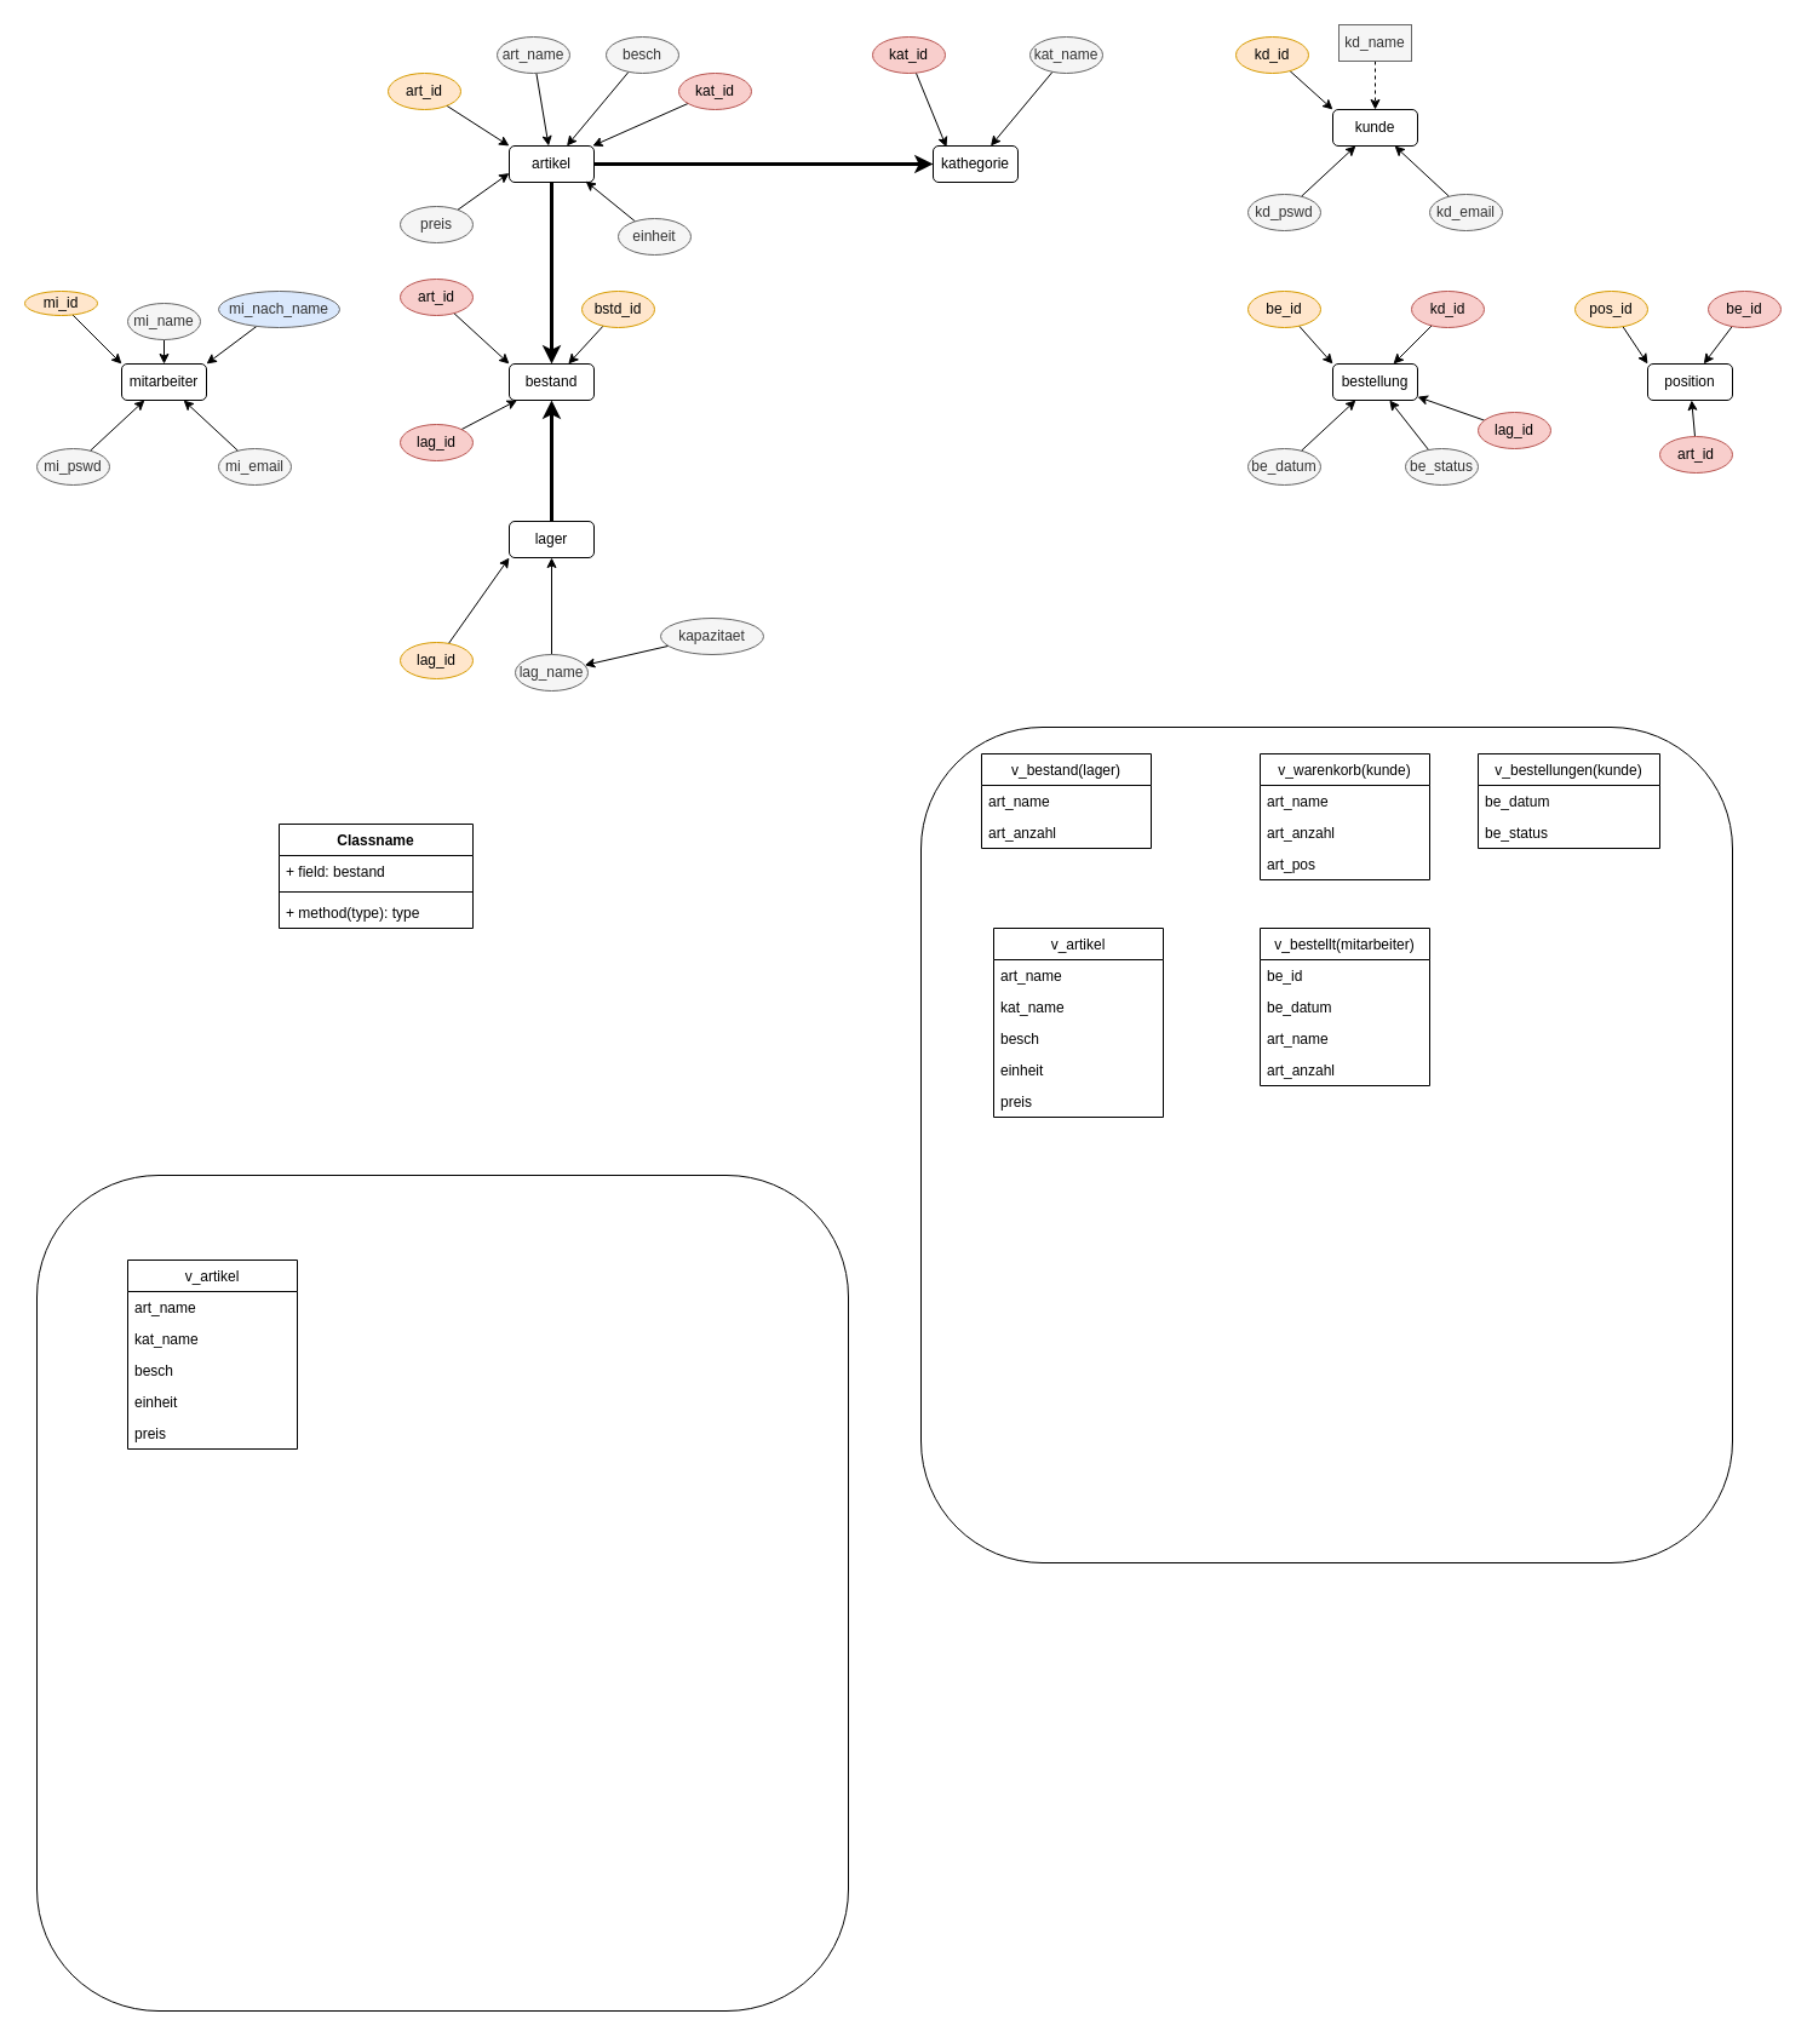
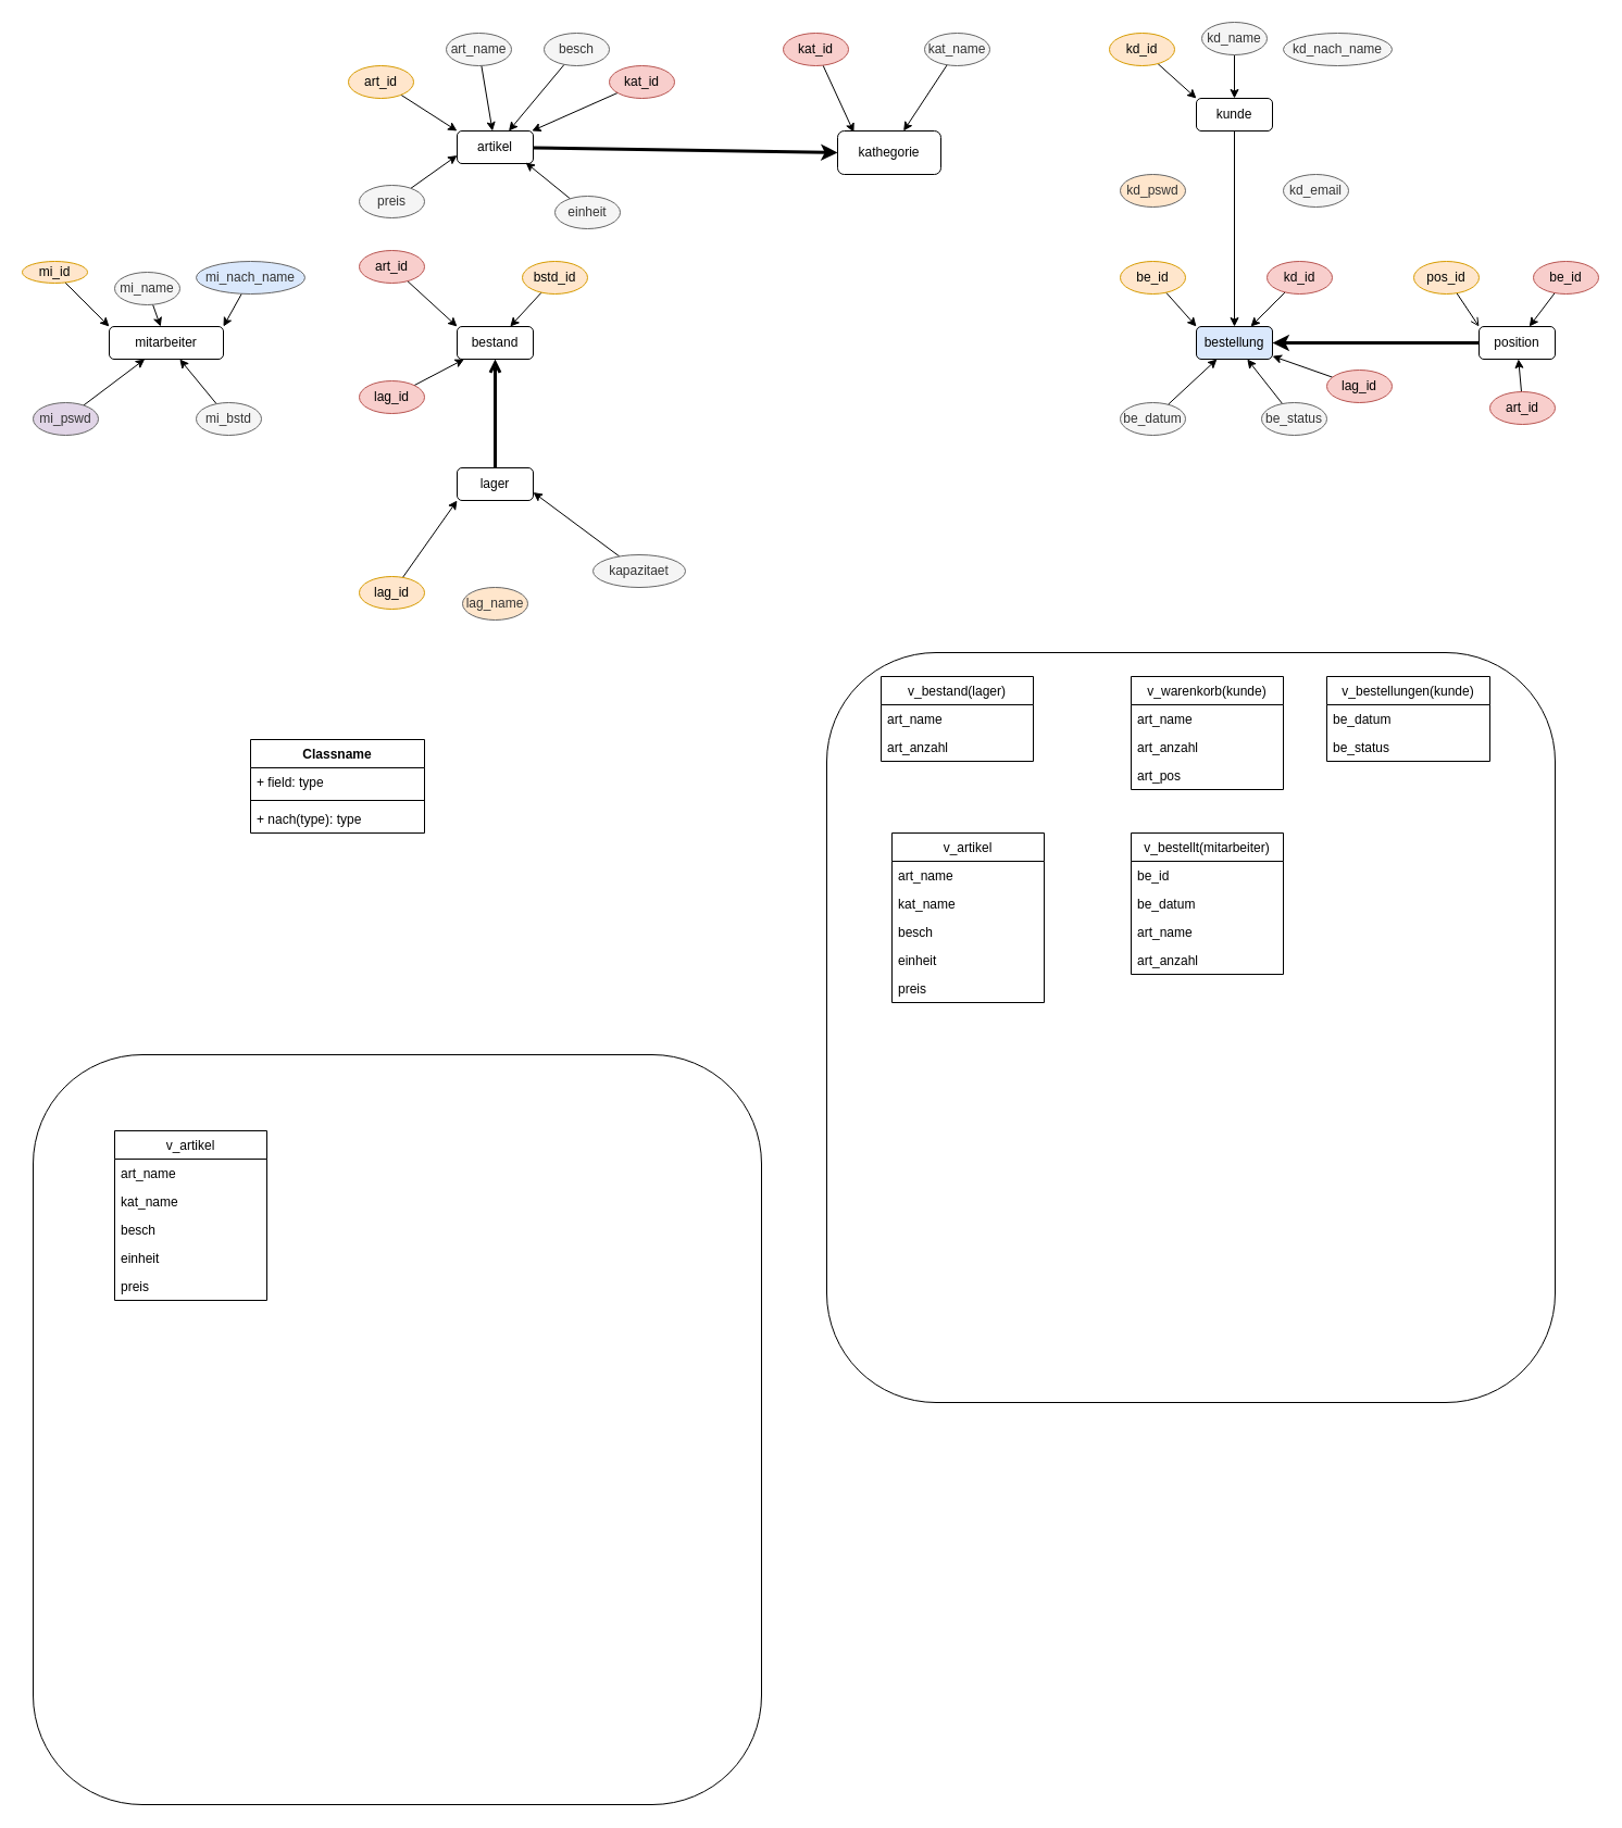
- <mxCell id="54" value="kd_name" style="whiteSpace=wrap;html=1;fillColor=#f5f5f5;strokeColor=#666666;fontColor=#333333;rounded=0;" vertex="1" parent="1"><mxGeometry x="1105" y="20" width="60" height="30" as="geometry" /></mxCell>
+ <mxCell id="54" value="kd_name" style="ellipse;whiteSpace=wrap;html=1;fillColor=#f5f5f5;strokeColor=#666666;fontColor=#333333;" vertex="1" parent="1"><mxGeometry x="1105" y="20" width="60" height="30" as="geometry" /></mxCell>
+ <mxCell id="55" value="kd_nach_name" style="ellipse;whiteSpace=wrap;html=1;fillColor=#f5f5f5;strokeColor=#666666;fontColor=#333333;" vertex="1" parent="1"><mxGeometry x="1180" y="30" width="100" height="30" as="geometry" /></mxCell>
- <mxCell id="53" value="" style="edgeStyle=none;rounded=0;orthogonalLoop=1;jettySize=auto;html=1;dashed=1;" edge="1" parent="1" source="54" target="50"><mxGeometry relative="1" as="geometry" /></mxCell>
+ <mxCell id="53" value="" style="edgeStyle=none;rounded=0;orthogonalLoop=1;jettySize=auto;html=1;" edge="1" parent="1" source="54" target="50"><mxGeometry relative="1" as="geometry" /></mxCell>
- <mxCell id="18" value="kathegorie" style="rounded=1;whiteSpace=wrap;html=1;" vertex="1" parent="1"><mxGeometry x="770" y="120" width="70" height="30" as="geometry" /></mxCell>
+ <mxCell id="18" value="kathegorie" style="rounded=1;whiteSpace=wrap;html=1;" vertex="1" parent="1"><mxGeometry x="770" y="120" width="95" height="40" as="geometry" /></mxCell>
- <mxCell id="58" style="edgeStyle=none;rounded=0;orthogonalLoop=1;jettySize=auto;html=1;" edge="1" parent="1" source="59" target="50"><mxGeometry relative="1" as="geometry" /></mxCell>
- <mxCell id="56" style="edgeStyle=none;rounded=0;orthogonalLoop=1;jettySize=auto;html=1;" edge="1" parent="1" source="57" target="50"><mxGeometry relative="1" as="geometry" /></mxCell>
- <mxCell id="59" value="kd_pswd" style="ellipse;whiteSpace=wrap;html=1;fillColor=#f5f5f5;fontColor=#333333;strokeColor=#666666;" vertex="1" parent="1"><mxGeometry x="1030" y="160" width="60" height="30" as="geometry" /></mxCell>
+ <mxCell id="59" value="kd_pswd" style="ellipse;whiteSpace=wrap;html=1;fillColor=#ffe6cc;fontColor=#333333;strokeColor=#666666;" vertex="1" parent="1"><mxGeometry x="1030" y="160" width="60" height="30" as="geometry" /></mxCell>
+ <mxCell id="49" style="edgeStyle=none;rounded=0;orthogonalLoop=1;jettySize=auto;html=1;entryX=0.5;entryY=0;entryDx=0;entryDy=0;" edge="1" parent="1" source="50" target="38"><mxGeometry relative="1" as="geometry" /></mxCell>
- <mxCell id="4" style="edgeStyle=none;rounded=0;orthogonalLoop=1;jettySize=auto;html=1;entryX=0.5;entryY=0;entryDx=0;entryDy=0;strokeWidth=3;" edge="1" parent="1" source="5" target="31"><mxGeometry relative="1" as="geometry" /></mxCell>
- <mxCell id="62" style="rounded=0;orthogonalLoop=1;jettySize=auto;html=1;entryX=0;entryY=0;entryDx=0;entryDy=0;" edge="1" parent="1" source="63" target="61"><mxGeometry relative="1" as="geometry" /></mxCell>
+ <mxCell id="62" style="rounded=0;orthogonalLoop=1;jettySize=auto;html=1;entryX=0;entryY=0;entryDx=0;entryDy=0;endArrow=open;" edge="1" parent="1" source="63" target="61"><mxGeometry relative="1" as="geometry" /></mxCell>
- <mxCell id="68" value="mitarbeiter" style="rounded=1;whiteSpace=wrap;html=1;" vertex="1" parent="1"><mxGeometry x="100" y="300" width="70" height="30" as="geometry" /></mxCell>
+ <mxCell id="68" value="mitarbeiter" style="rounded=1;whiteSpace=wrap;html=1;" vertex="1" parent="1"><mxGeometry x="100" y="300" width="105" height="30" as="geometry" /></mxCell>
- <mxCell id="38" value="bestellung" style="rounded=1;whiteSpace=wrap;html=1;" vertex="1" parent="1"><mxGeometry x="1100" y="300" width="70" height="30" as="geometry" /></mxCell>
+ <mxCell id="38" value="bestellung" style="rounded=1;whiteSpace=wrap;html=1;fillColor=#dae8fc;" vertex="1" parent="1"><mxGeometry x="1100" y="300" width="70" height="30" as="geometry" /></mxCell>
+ <mxCell id="60" style="edgeStyle=none;rounded=0;orthogonalLoop=1;jettySize=auto;html=1;entryX=1;entryY=0.5;entryDx=0;entryDy=0;strokeWidth=3;" edge="1" parent="1" source="61" target="38"><mxGeometry relative="1" as="geometry" /></mxCell>
- <mxCell id="23" style="edgeStyle=none;rounded=0;orthogonalLoop=1;jettySize=auto;html=1;entryX=0.5;entryY=1;entryDx=0;entryDy=0;strokeWidth=3;" edge="1" parent="1" source="24" target="31"><mxGeometry relative="1" as="geometry" /></mxCell>
+ <mxCell id="23" style="edgeStyle=none;rounded=0;orthogonalLoop=1;jettySize=auto;html=1;entryX=0.5;entryY=1;entryDx=0;entryDy=0;strokeWidth=3;endArrow=open;" edge="1" parent="1" source="24" target="31"><mxGeometry relative="1" as="geometry" /></mxCell>
- <mxCell id="78" value="mi_pswd" style="ellipse;whiteSpace=wrap;html=1;fillColor=#f5f5f5;fontColor=#333333;strokeColor=#666666;" vertex="1" parent="1"><mxGeometry x="30" y="370" width="60" height="30" as="geometry" /></mxCell>
+ <mxCell id="78" value="mi_pswd" style="ellipse;whiteSpace=wrap;html=1;fillColor=#e1d5e7;fontColor=#333333;strokeColor=#666666;" vertex="1" parent="1"><mxGeometry x="30" y="370" width="60" height="30" as="geometry" /></mxCell>
- <mxCell id="76" value="mi_email" style="ellipse;whiteSpace=wrap;html=1;fillColor=#f5f5f5;fontColor=#333333;strokeColor=#666666;" vertex="1" parent="1"><mxGeometry x="180" y="370" width="60" height="30" as="geometry" /></mxCell>
+ <mxCell id="76" value="mi_bstd" style="ellipse;whiteSpace=wrap;html=1;fillColor=#f5f5f5;fontColor=#333333;strokeColor=#666666;" vertex="1" parent="1"><mxGeometry x="180" y="370" width="60" height="30" as="geometry" /></mxCell>
- <mxCell id="27" value="" style="edgeStyle=none;rounded=0;orthogonalLoop=1;jettySize=auto;html=1;" edge="1" parent="1" source="28" target="24"><mxGeometry relative="1" as="geometry" /></mxCell>
- <mxCell id="29" style="edgeStyle=none;rounded=0;orthogonalLoop=1;jettySize=auto;html=1;" edge="1" parent="1" source="30" target="28"><mxGeometry relative="1" as="geometry" /></mxCell>
+ <mxCell id="29" style="edgeStyle=none;rounded=0;orthogonalLoop=1;jettySize=auto;html=1;entryX=1;entryY=0.75;entryDx=0;entryDy=0;" edge="1" parent="1" source="30" target="24"><mxGeometry relative="1" as="geometry" /></mxCell>
- <mxCell id="28" value="lag_name" style="ellipse;whiteSpace=wrap;html=1;fillColor=#f5f5f5;fontColor=#333333;strokeColor=#666666;" vertex="1" parent="1"><mxGeometry x="425" y="540" width="60" height="30" as="geometry" /></mxCell>
+ <mxCell id="28" value="lag_name" style="ellipse;whiteSpace=wrap;html=1;fillColor=#ffe6cc;fontColor=#333333;strokeColor=#666666;" vertex="1" parent="1"><mxGeometry x="425" y="540" width="60" height="30" as="geometry" /></mxCell>
- <mxCell id="80" value="+ field: bestand" style="text;strokeColor=none;fillColor=none;align=left;verticalAlign=top;spacingLeft=4;spacingRight=4;overflow=hidden;rotatable=0;points=[[0,0.5],[1,0.5]];portConstraint=eastwest;" vertex="1" parent="79"><mxGeometry y="26" width="160" height="26" as="geometry" /></mxCell>
+ <mxCell id="80" value="+ field: type" style="text;strokeColor=none;fillColor=none;align=left;verticalAlign=top;spacingLeft=4;spacingRight=4;overflow=hidden;rotatable=0;points=[[0,0.5],[1,0.5]];portConstraint=eastwest;" vertex="1" parent="79"><mxGeometry y="26" width="160" height="26" as="geometry" /></mxCell>
- <mxCell id="82" value="+ method(type): type" style="text;strokeColor=none;fillColor=none;align=left;verticalAlign=top;spacingLeft=4;spacingRight=4;overflow=hidden;rotatable=0;points=[[0,0.5],[1,0.5]];portConstraint=eastwest;" vertex="1" parent="79"><mxGeometry y="60" width="160" height="26" as="geometry" /></mxCell>
+ <mxCell id="82" value="+ nach(type): type" style="text;strokeColor=none;fillColor=none;align=left;verticalAlign=top;spacingLeft=4;spacingRight=4;overflow=hidden;rotatable=0;points=[[0,0.5],[1,0.5]];portConstraint=eastwest;" vertex="1" parent="79"><mxGeometry y="60" width="160" height="26" as="geometry" /></mxCell>
